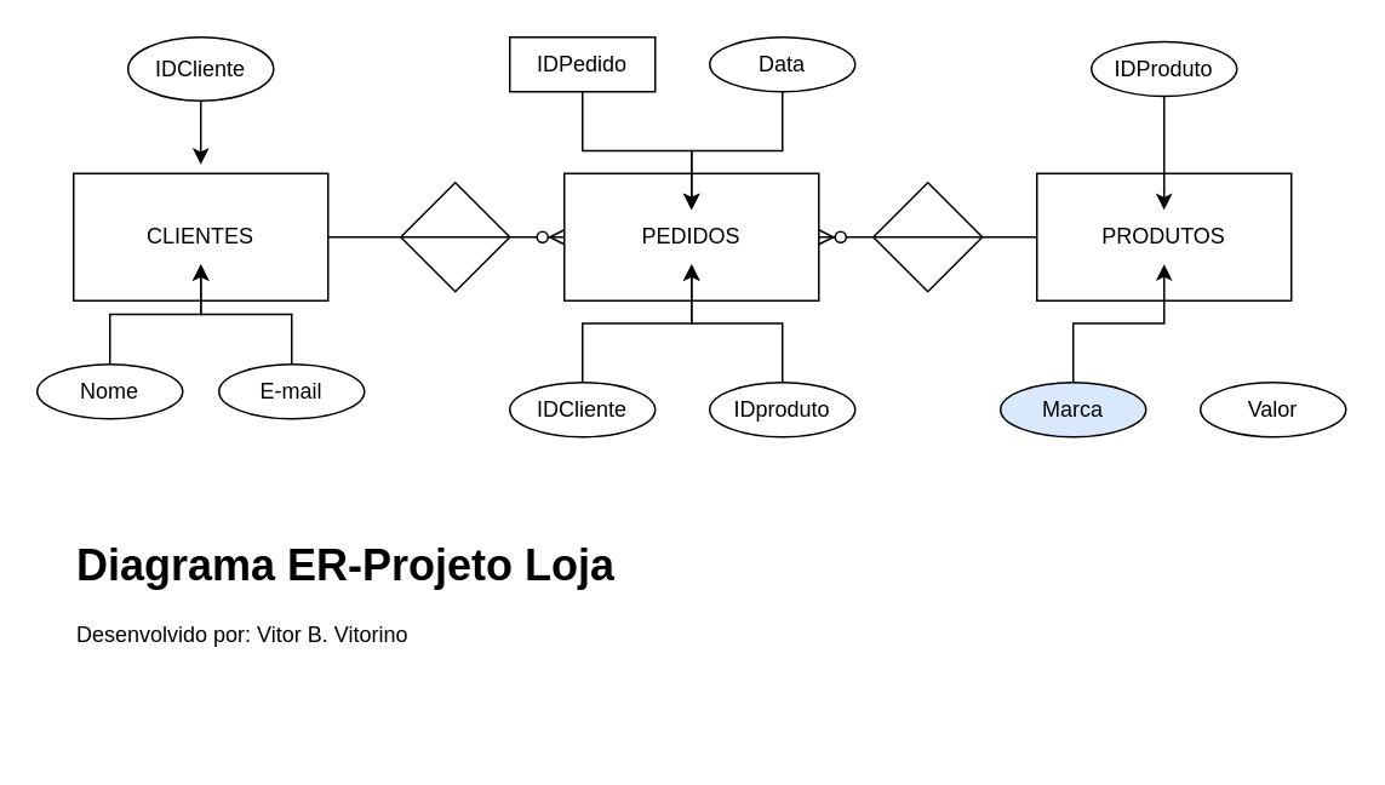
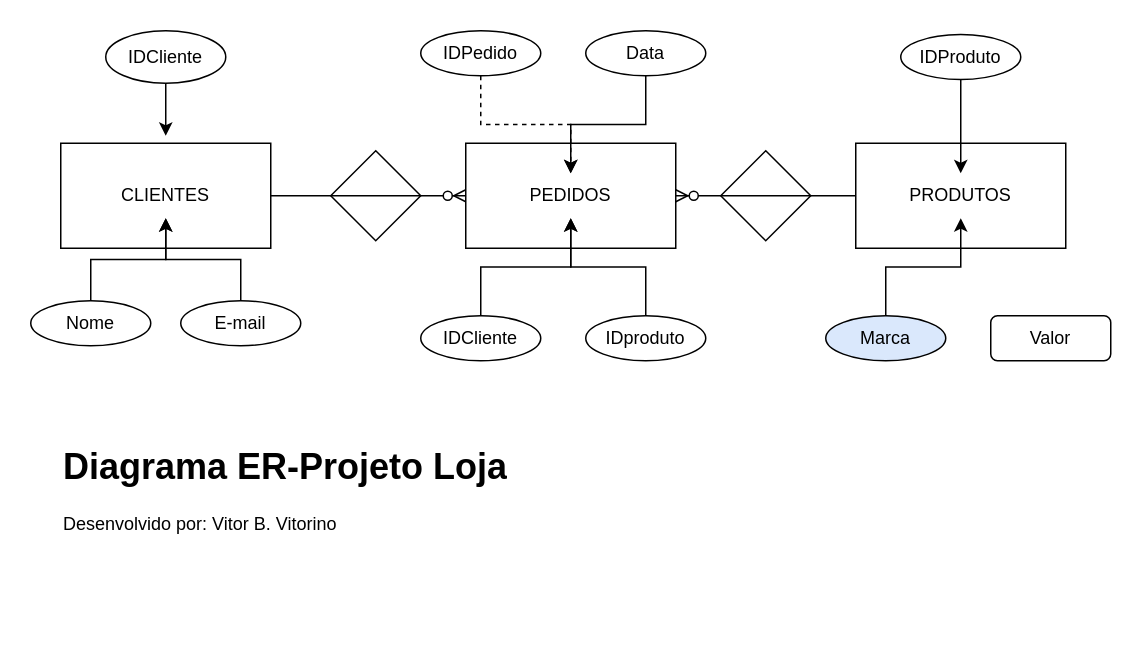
- <mxCell id="18" value="IDPedido" style="whiteSpace=wrap;html=1;align=center;rounded=0;" vertex="1" parent="1"><mxGeometry x="280" y="20" width="80" height="30" as="geometry" /></mxCell>
+ <mxCell id="18" value="IDPedido" style="ellipse;whiteSpace=wrap;html=1;align=center;" vertex="1" parent="1"><mxGeometry x="280" y="20" width="80" height="30" as="geometry" /></mxCell>
- <mxCell id="17" value="" style="edgeStyle=orthogonalEdgeStyle;rounded=0;orthogonalLoop=1;jettySize=auto;html=1;" edge="1" parent="1" source="18" target="9"><mxGeometry relative="1" as="geometry" /></mxCell>
+ <mxCell id="17" value="" style="edgeStyle=orthogonalEdgeStyle;rounded=0;orthogonalLoop=1;jettySize=auto;html=1;dashed=1;" edge="1" parent="1" source="18" target="9"><mxGeometry relative="1" as="geometry" /></mxCell>
- <mxCell id="27" value="Valor" style="ellipse;whiteSpace=wrap;html=1;align=center;" vertex="1" parent="1"><mxGeometry x="660" y="210" width="80" height="30" as="geometry" /></mxCell>
+ <mxCell id="27" value="Valor" style="whiteSpace=wrap;html=1;align=center;rounded=1;" vertex="1" parent="1"><mxGeometry x="660" y="210" width="80" height="30" as="geometry" /></mxCell>
